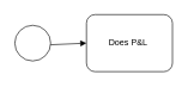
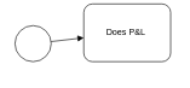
- <mxCell id="3" value="Does P&amp;amp;L&amp;nbsp; " style="shape=ext;rounded=1;html=1;whiteSpace=wrap;" vertex="1" parent="1"><mxGeometry x="120" y="20" width="120" height="80" as="geometry" /></mxCell>
+ <mxCell id="3" value="Does P&amp;amp;L&amp;nbsp; " style="shape=ext;rounded=1;html=1;whiteSpace=wrap;" vertex="1" parent="1"><mxGeometry x="115" y="5" width="120" height="80" as="geometry" /></mxCell>
